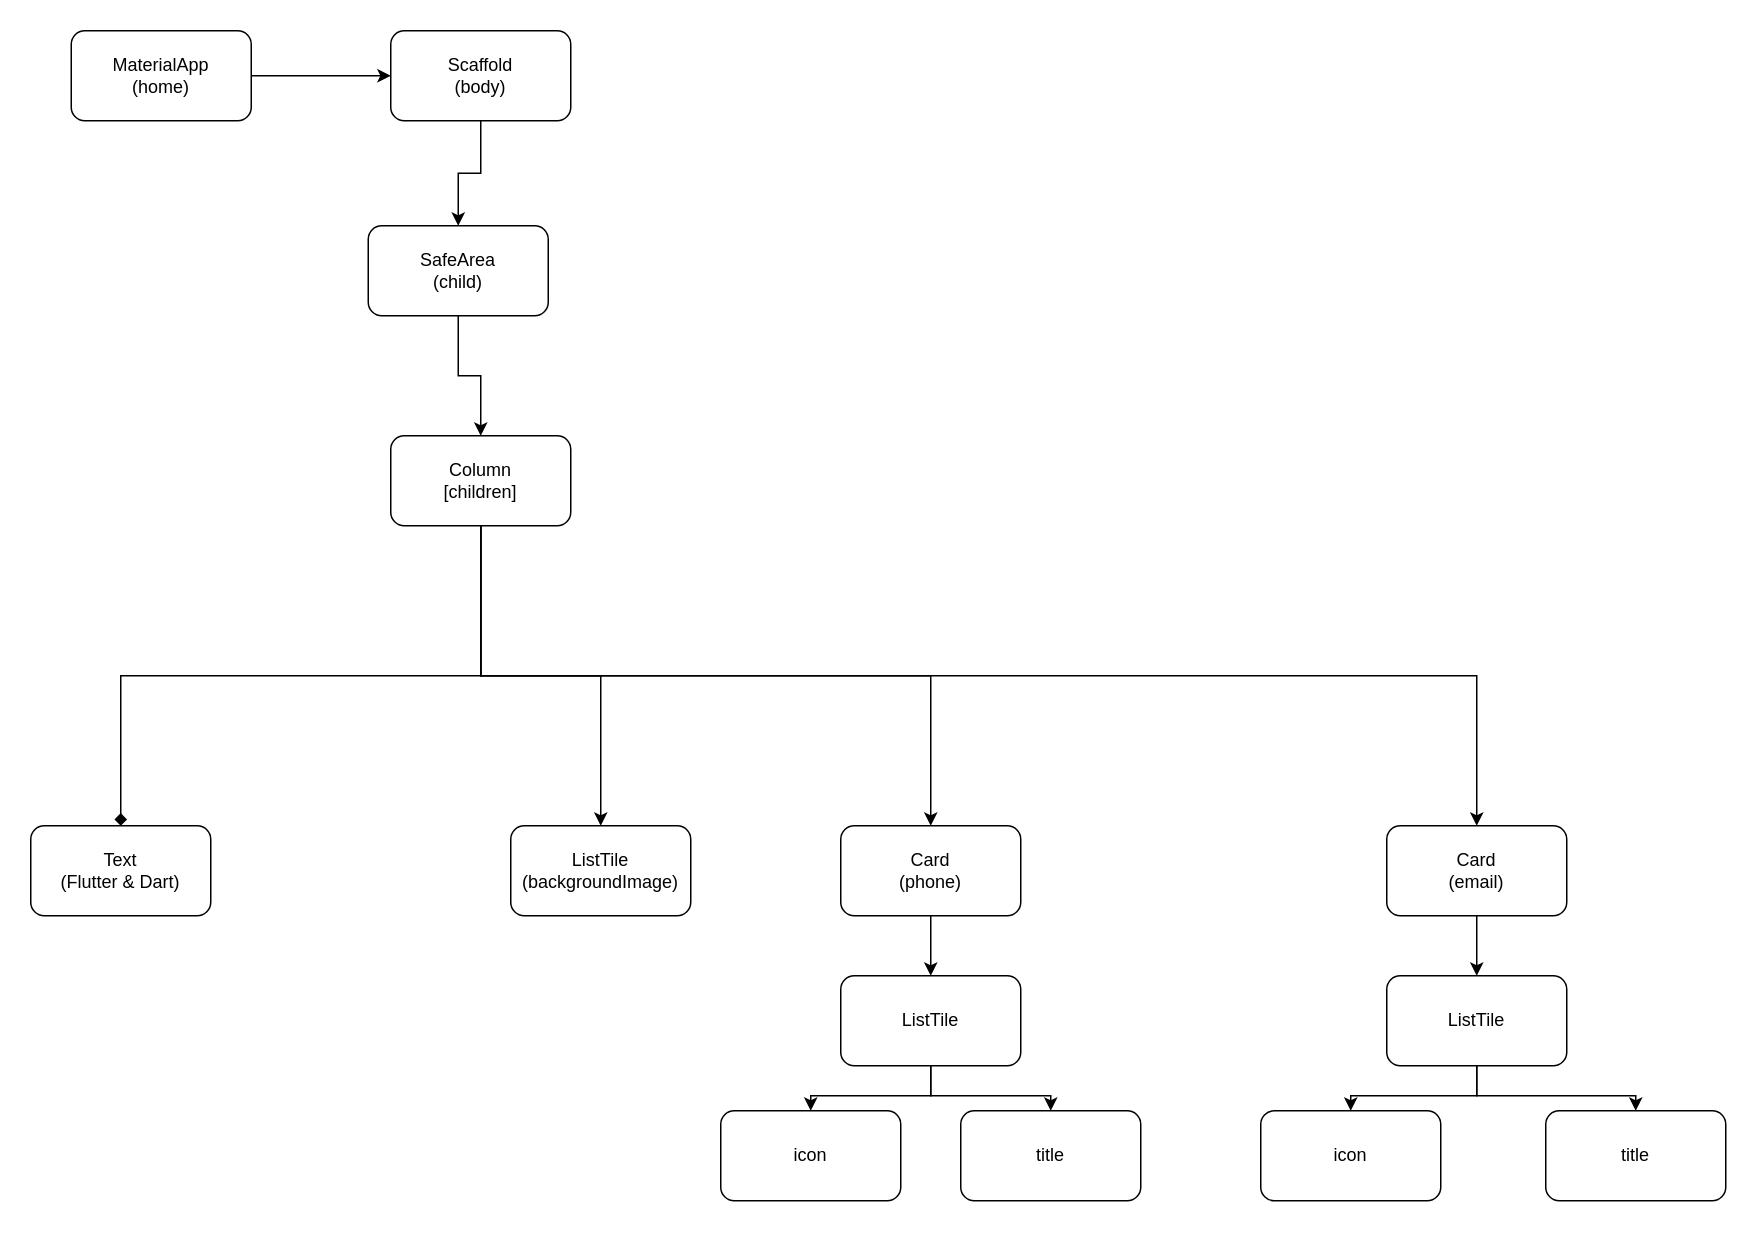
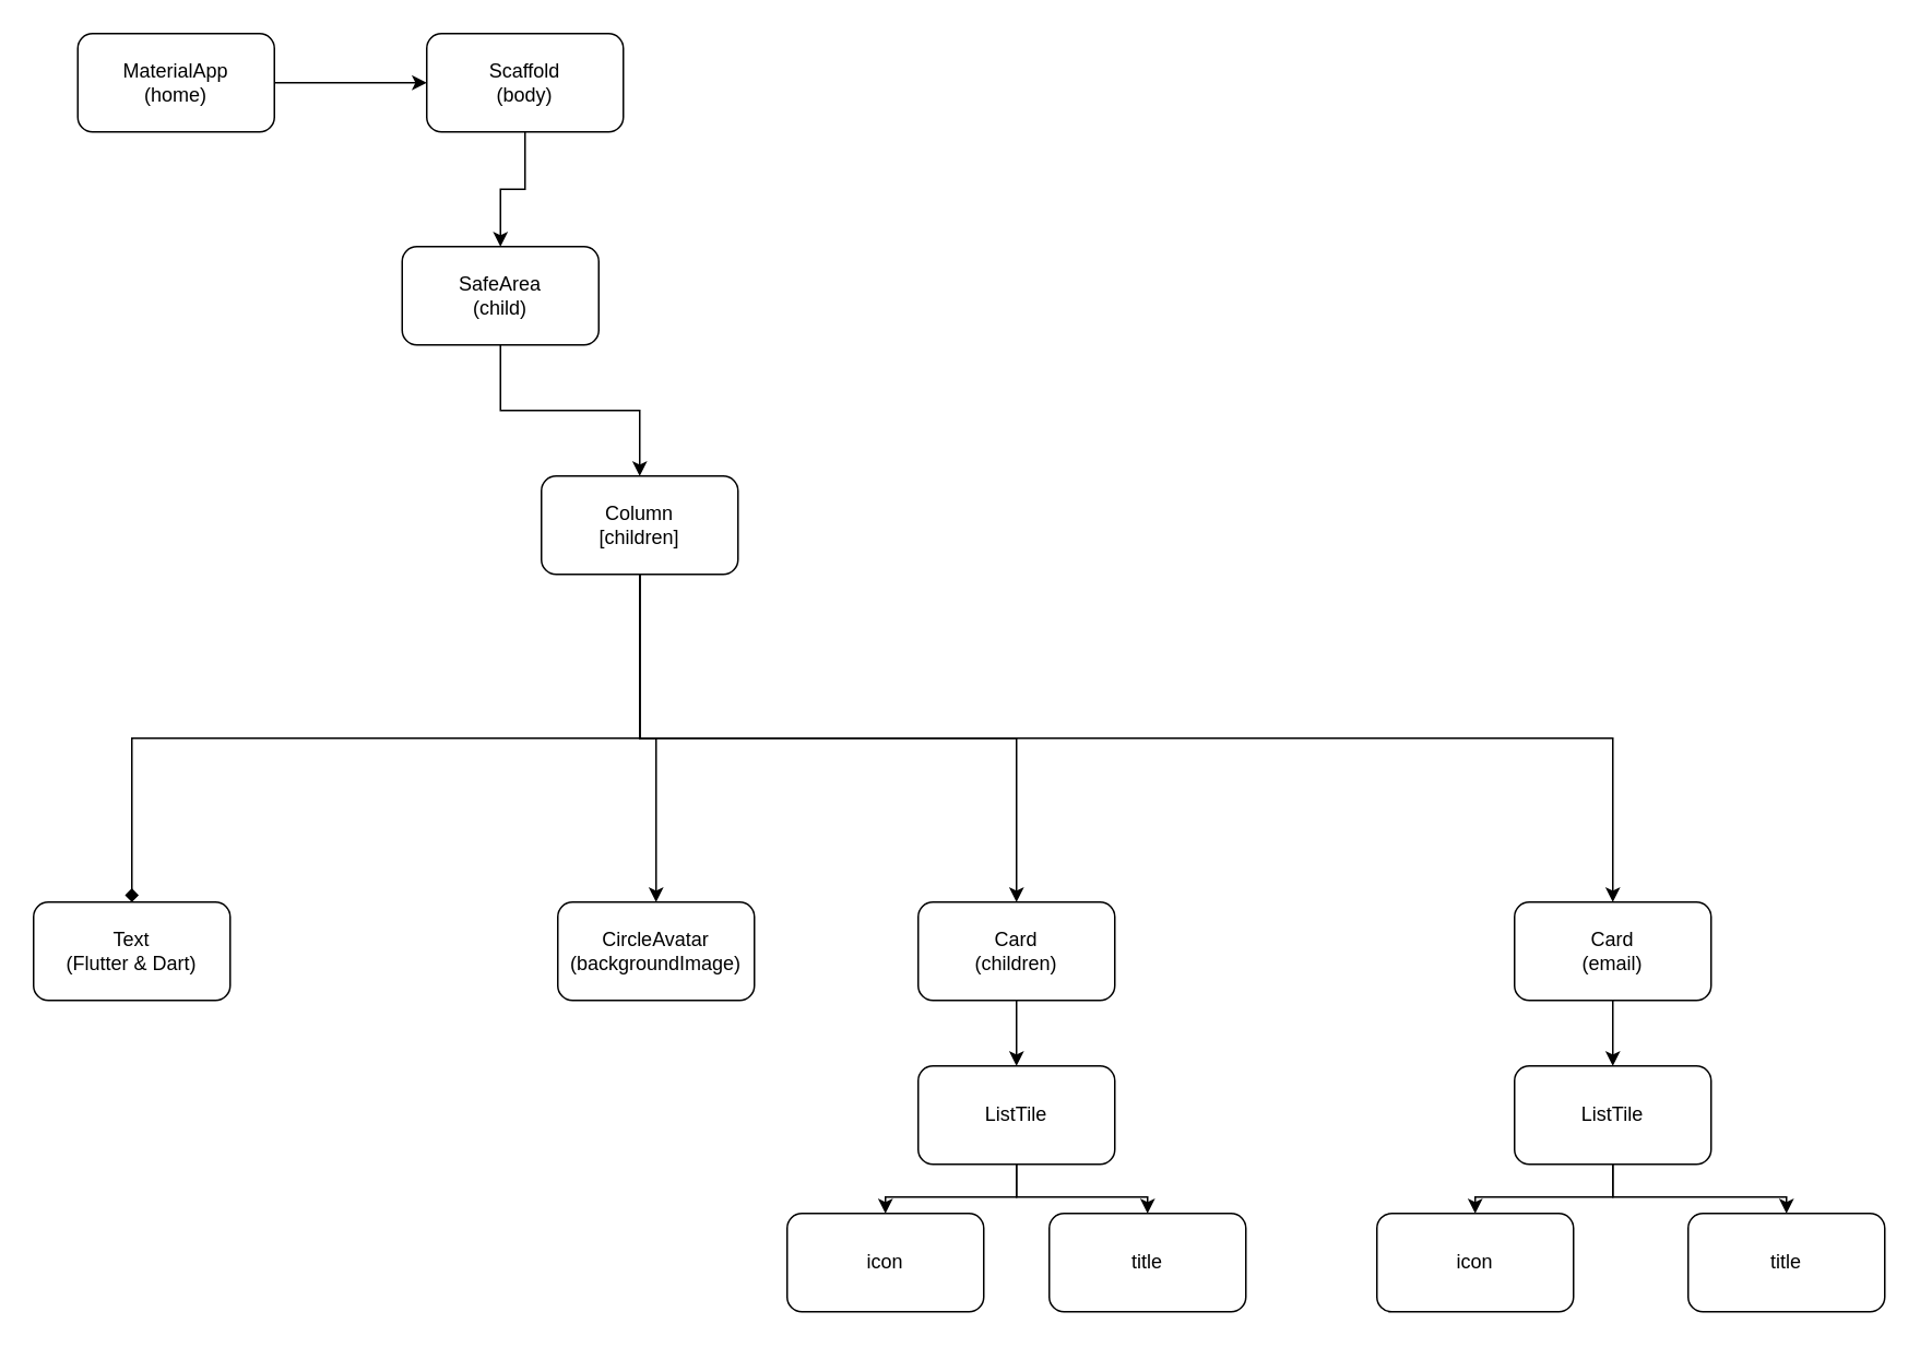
- <mxCell id="12" value="&lt;div&gt;Column&lt;/div&gt;[children]" style="rounded=1;whiteSpace=wrap;html=1;" parent="1" vertex="1"><mxGeometry x="260" y="290" width="120" height="60" as="geometry" /></mxCell>
+ <mxCell id="12" value="&lt;div&gt;Column&lt;/div&gt;[children]" style="rounded=1;whiteSpace=wrap;html=1;" parent="1" vertex="1"><mxGeometry x="330" y="290" width="120" height="60" as="geometry" /></mxCell>
- <mxCell id="13" value="&lt;div&gt;ListTile&lt;/div&gt;&lt;div&gt;(backgroundImage)&lt;br&gt;&lt;/div&gt;" style="rounded=1;whiteSpace=wrap;html=1;" parent="1" vertex="1"><mxGeometry x="340" y="550" width="120" height="60" as="geometry" /></mxCell>
+ <mxCell id="13" value="&lt;div&gt;CircleAvatar&lt;/div&gt;&lt;div&gt;(backgroundImage)&lt;br&gt;&lt;/div&gt;" style="rounded=1;whiteSpace=wrap;html=1;" parent="1" vertex="1"><mxGeometry x="340" y="550" width="120" height="60" as="geometry" /></mxCell>
- <mxCell id="16" value="&lt;div&gt;Card&lt;/div&gt;&lt;div&gt;(phone)&lt;/div&gt;" style="rounded=1;whiteSpace=wrap;html=1;" vertex="1" parent="1"><mxGeometry x="560" y="550" width="120" height="60" as="geometry" /></mxCell>
+ <mxCell id="16" value="&lt;div&gt;Card&lt;/div&gt;&lt;div&gt;(children)&lt;/div&gt;" style="rounded=1;whiteSpace=wrap;html=1;" vertex="1" parent="1"><mxGeometry x="560" y="550" width="120" height="60" as="geometry" /></mxCell>
